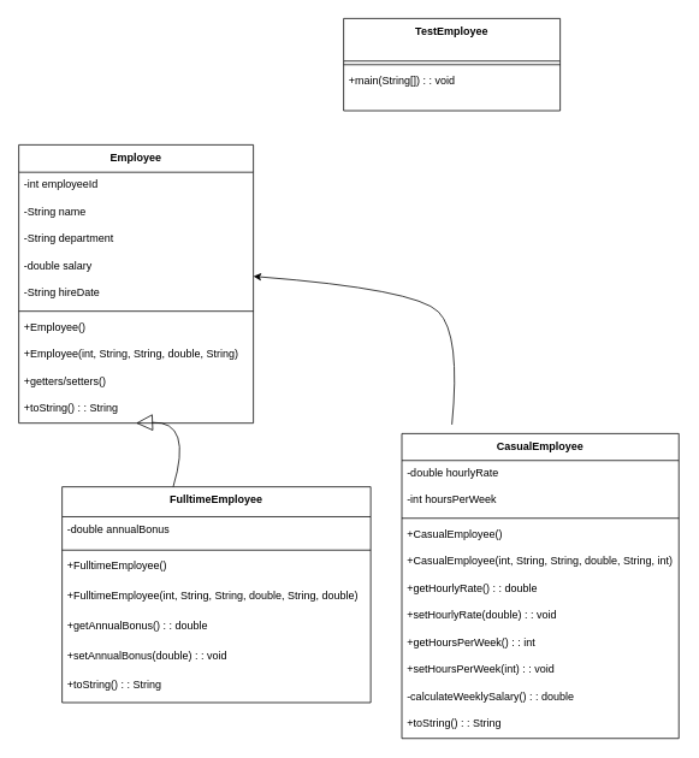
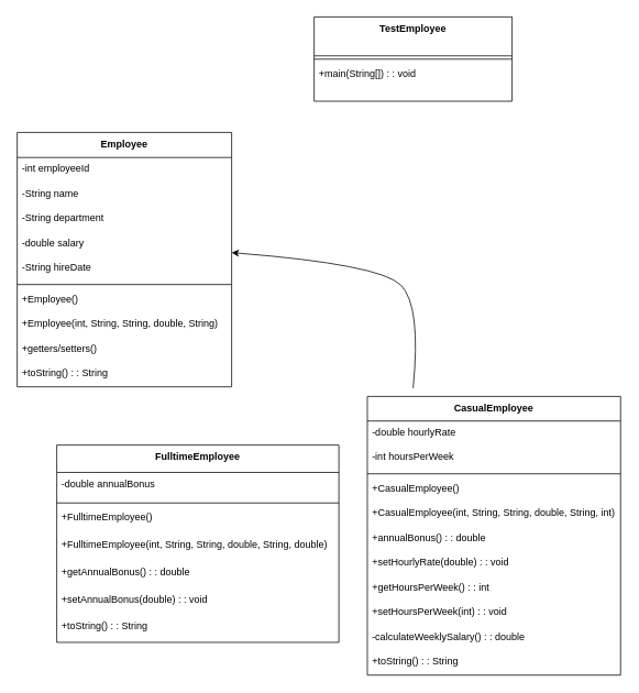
- <mxCell id="36" value="" style="curved=1;startArrow=block;startSize=16;startFill=0;endArrow=none;exitX=0.5;exitY=1;entryX=0.36;entryY=0;rounded=0;" edge="1" parent="1" source="2" target="13"><mxGeometry relative="1" as="geometry"><Array as="points"><mxPoint x="213" y="466" /></Array></mxGeometry></mxCell>
- <mxCell id="27" value="+getHourlyRate() : : double" style="text;strokeColor=none;fillColor=none;align=left;verticalAlign=top;spacingLeft=4;spacingRight=4;overflow=hidden;rotatable=0;points=[[0,0.5],[1,0.5]];portConstraint=eastwest;" vertex="1" parent="21"><mxGeometry y="157.818" width="307" height="30" as="geometry" /></mxCell>
+ <mxCell id="27" value="+annualBonus() : : double" style="text;strokeColor=none;fillColor=none;align=left;verticalAlign=top;spacingLeft=4;spacingRight=4;overflow=hidden;rotatable=0;points=[[0,0.5],[1,0.5]];portConstraint=eastwest;" vertex="1" parent="21"><mxGeometry y="157.818" width="307" height="30" as="geometry" /></mxCell>
